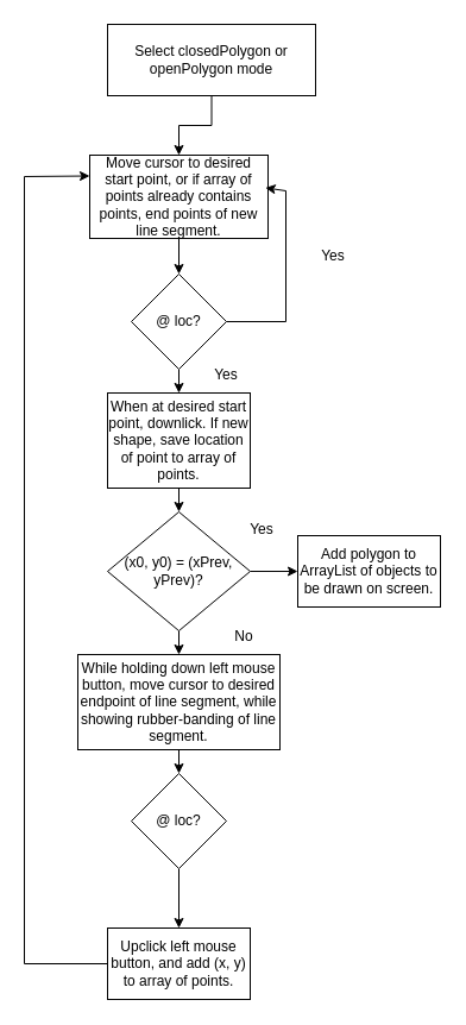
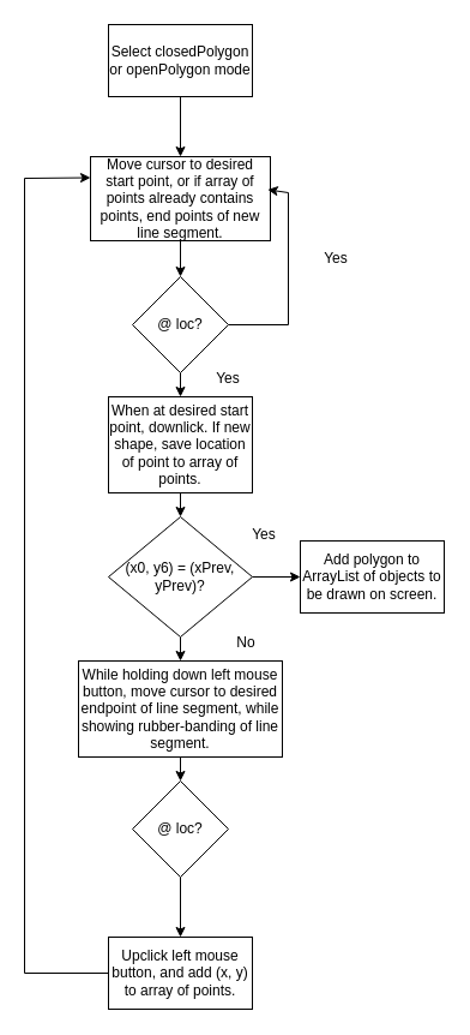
- <mxCell id="3" value="Select closedPolygon or openPolygon mode" style="rounded=0;whiteSpace=wrap;html=1;" vertex="1" parent="1"><mxGeometry x="90" y="20" width="175" height="60" as="geometry" /></mxCell>
+ <mxCell id="3" value="Select closedPolygon or openPolygon mode" style="rounded=0;whiteSpace=wrap;html=1;" vertex="1" parent="1"><mxGeometry x="90" y="20" width="120" height="60" as="geometry" /></mxCell>
- <mxCell id="15" value="(x0, y0) = (xPrev, yPrev)?" style="rhombus;whiteSpace=wrap;html=1;" vertex="1" parent="1"><mxGeometry x="90" y="430" width="120" height="100" as="geometry" /></mxCell>
+ <mxCell id="15" value="(x0, y6) = (xPrev, yPrev)?" style="rhombus;whiteSpace=wrap;html=1;" vertex="1" parent="1"><mxGeometry x="90" y="430" width="120" height="100" as="geometry" /></mxCell>
